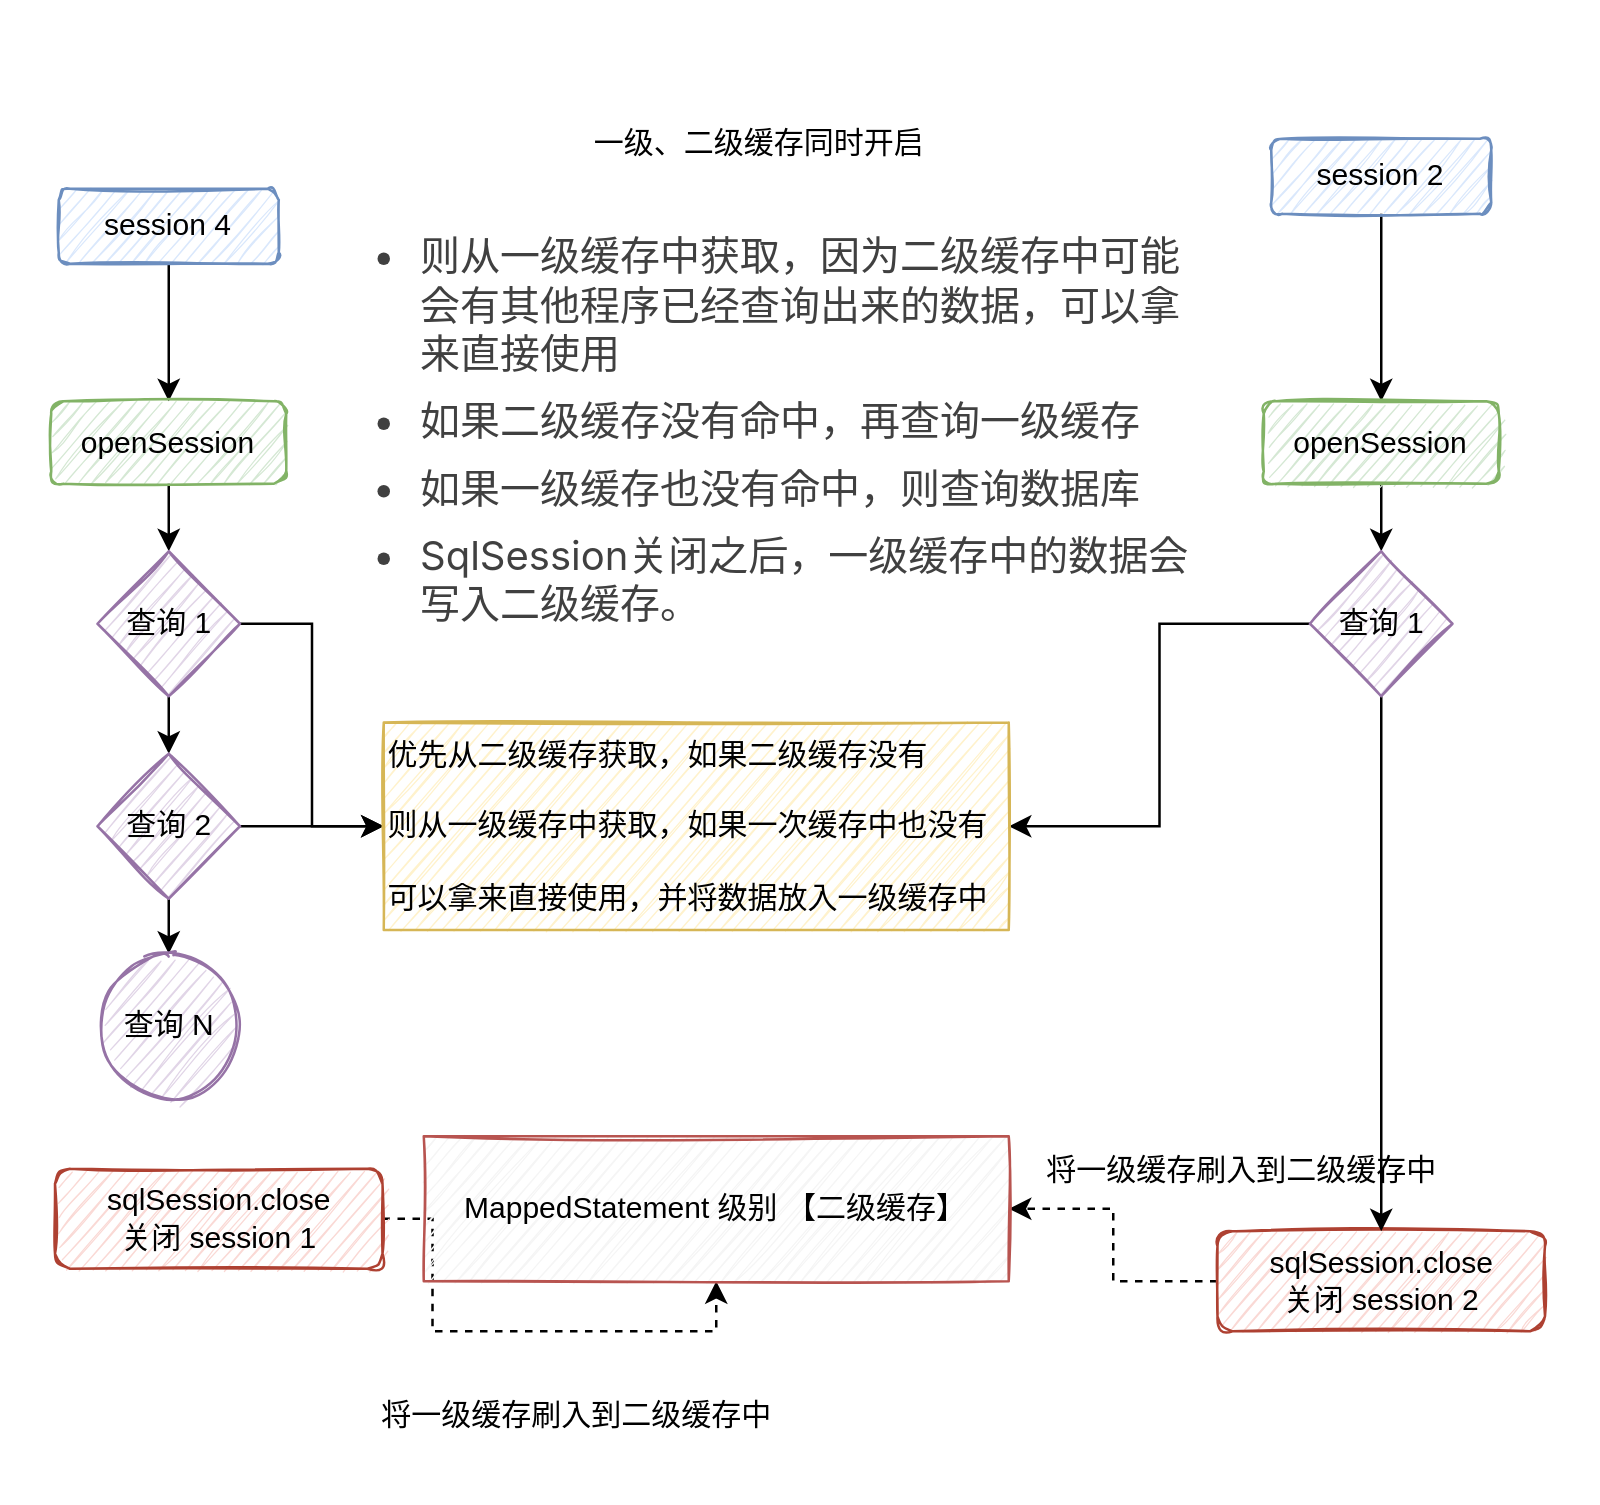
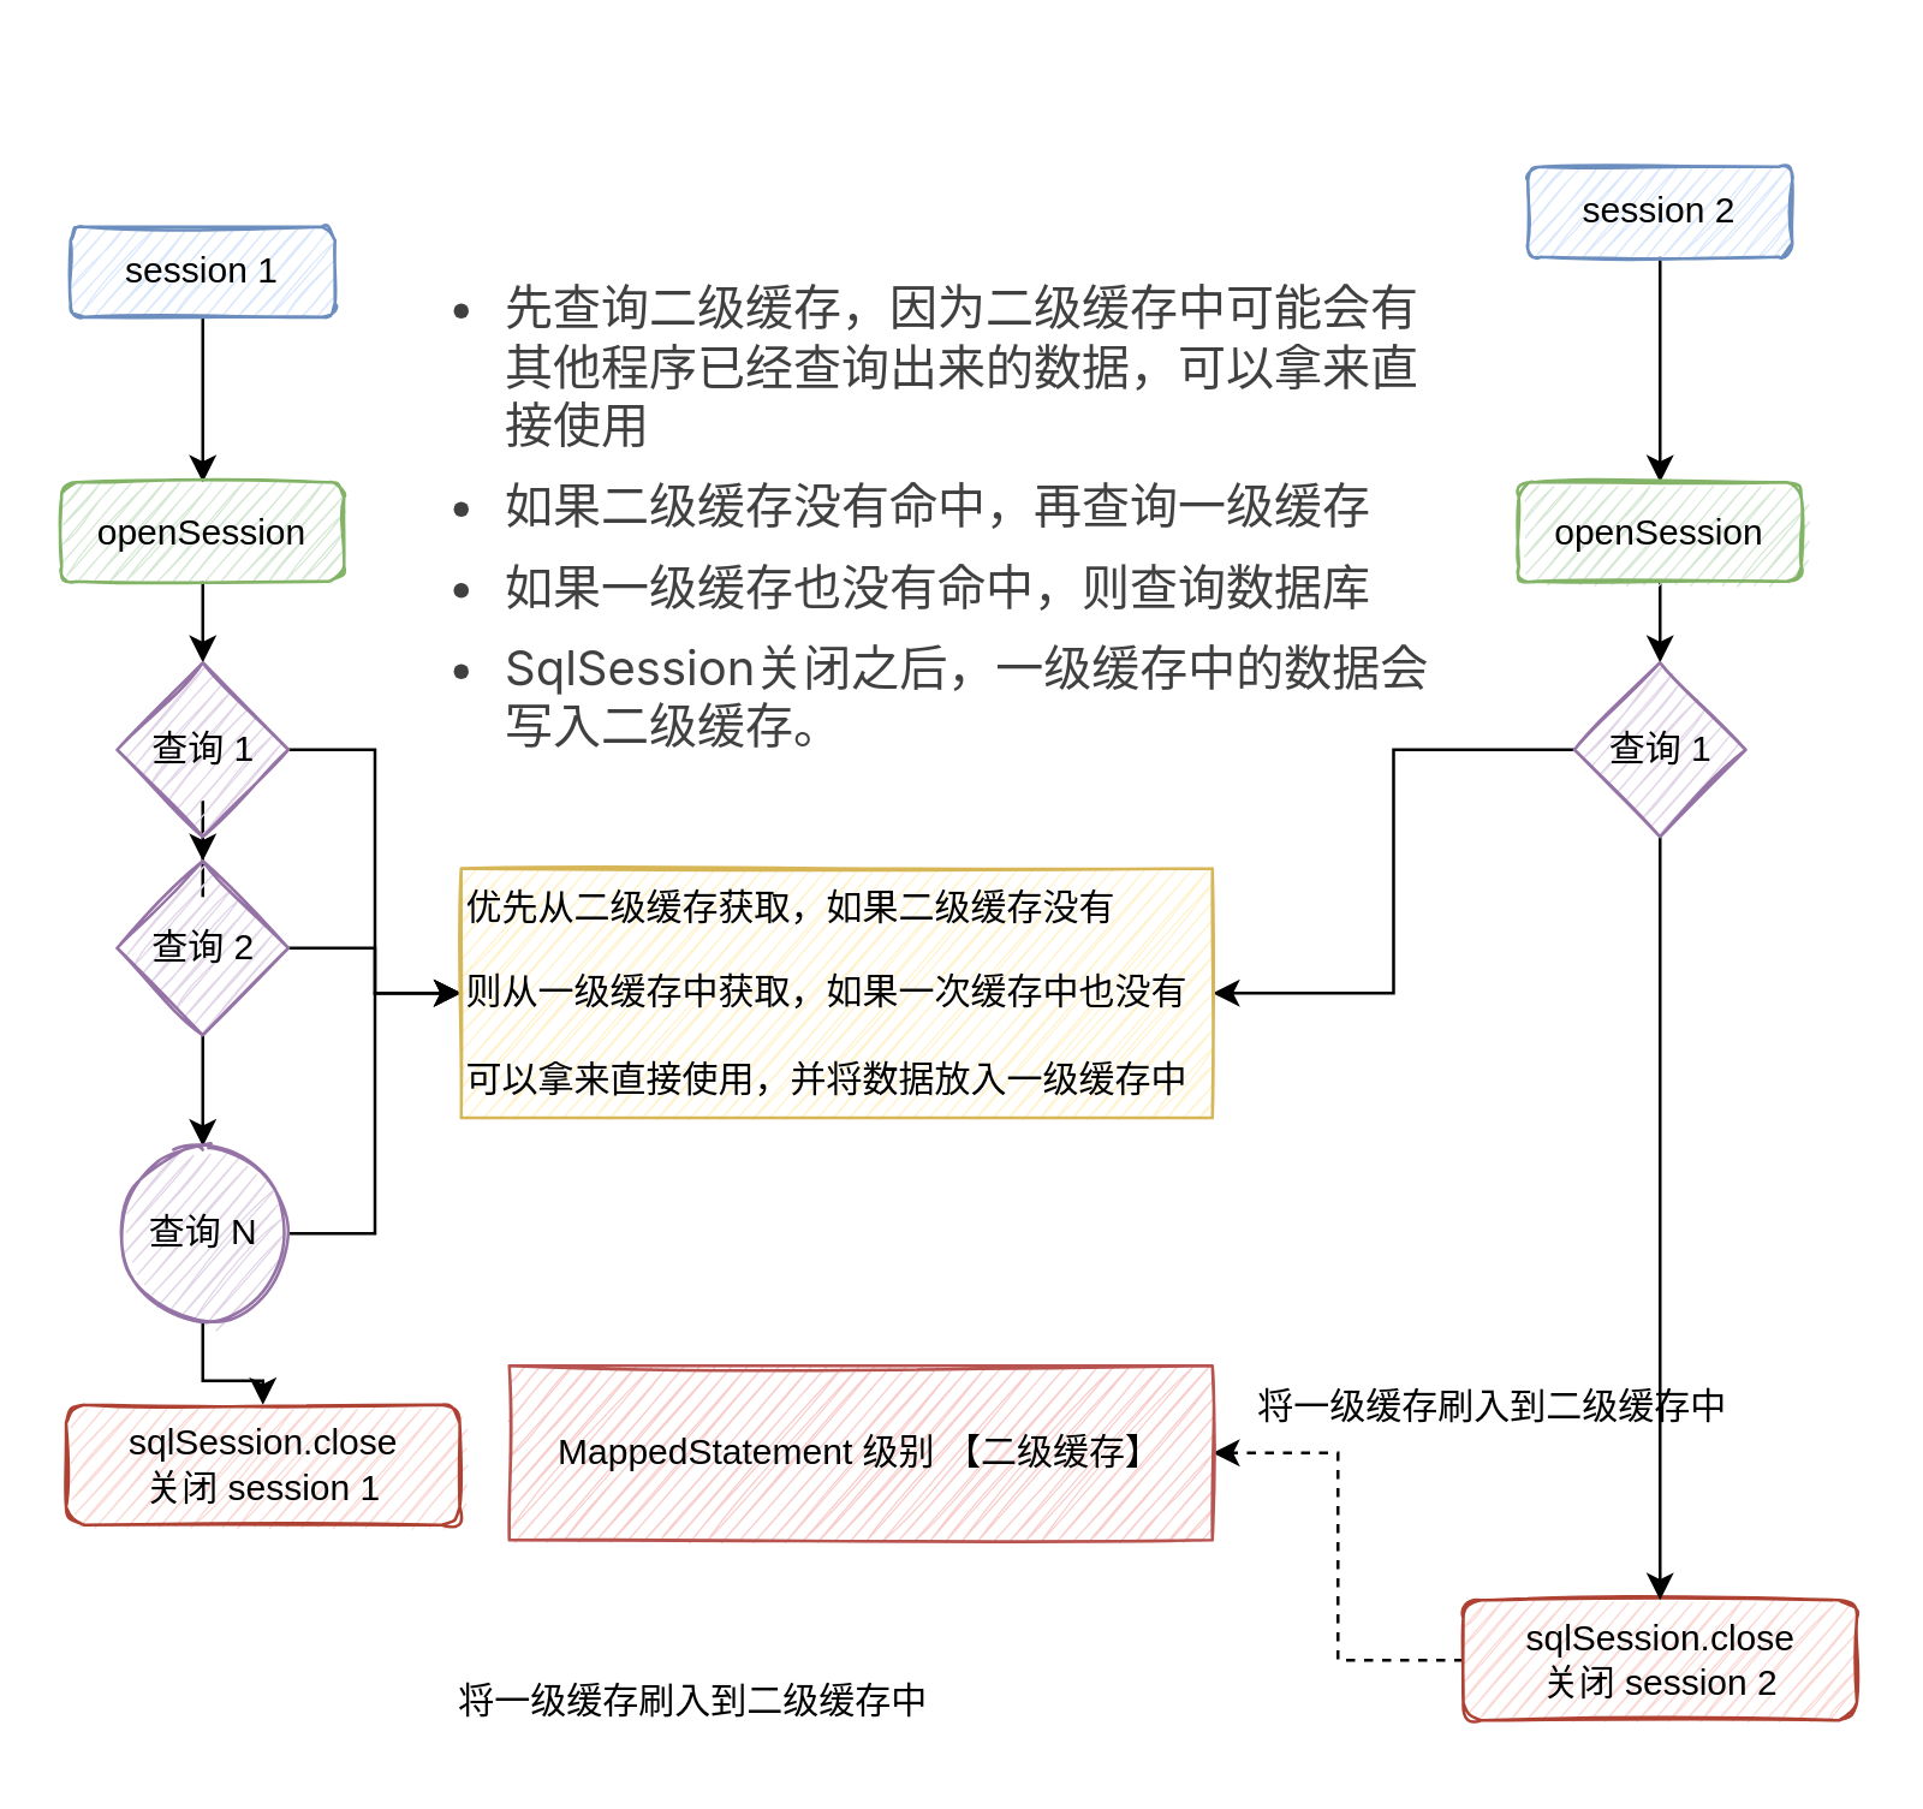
- <mxCell id="27" value="一级、二级缓存同时开启" style="text;html=1;strokeColor=none;fillColor=none;align=center;verticalAlign=middle;whiteSpace=wrap;rounded=0;" vertex="1" parent="1"><mxGeometry x="192" y="47" width="223" height="19" as="geometry" /></mxCell>
- <mxCell id="3" value="session 4" style="rounded=1;whiteSpace=wrap;html=1;fillColor=#dae8fc;strokeColor=#6c8ebf;sketch=1;" vertex="1" parent="1"><mxGeometry x="23" y="75" width="88" height="30" as="geometry" /></mxCell>
+ <mxCell id="3" value="session 1" style="rounded=1;whiteSpace=wrap;html=1;fillColor=#dae8fc;strokeColor=#6c8ebf;sketch=1;" vertex="1" parent="1"><mxGeometry x="23" y="75" width="88" height="30" as="geometry" /></mxCell>
- <mxCell id="19" value="&lt;ul style=&quot;box-sizing: border-box; outline: 0px; margin: 0px 0px 24px; padding: 0px; list-style-position: initial; list-style-image: initial; font-size: 16px; overflow: auto hidden; overflow-wrap: break-word; color: rgba(0, 0, 0, 0.75); font-family: -apple-system, &amp;quot;SF UI Text&amp;quot;, Arial, &amp;quot;PingFang SC&amp;quot;, &amp;quot;Hiragino Sans GB&amp;quot;, &amp;quot;Microsoft YaHei&amp;quot;, &amp;quot;WenQuanYi Micro Hei&amp;quot;, sans-serif; font-variant-ligatures: no-common-ligatures; text-align: start;&quot;&gt;&lt;li style=&quot;box-sizing: border-box; outline: 0px; margin: 8px 0px 0px 32px; padding: 0px; list-style: disc; overflow-wrap: break-word;&quot;&gt;则从一级缓存中获取，因为二级缓存中可能会有其他程序已经查询出来的数据，可以拿来直接使用&lt;/li&gt;&lt;li style=&quot;box-sizing: border-box; outline: 0px; margin: 8px 0px 0px 32px; padding: 0px; list-style: disc; overflow-wrap: break-word;&quot;&gt;如果二级缓存没有命中，再查询一级缓存&lt;/li&gt;&lt;li style=&quot;box-sizing: border-box; outline: 0px; margin: 8px 0px 0px 32px; padding: 0px; list-style: disc; overflow-wrap: break-word;&quot;&gt;如果一级缓存也没有命中，则查询数据库&lt;/li&gt;&lt;li style=&quot;box-sizing: border-box; outline: 0px; margin: 8px 0px 0px 32px; padding: 0px; list-style: disc; overflow-wrap: break-word;&quot;&gt;SqlSession关闭之后，一级缓存中的数据会写入二级缓存。&lt;/li&gt;&lt;/ul&gt;" style="text;html=1;strokeColor=none;fillColor=none;align=center;verticalAlign=middle;whiteSpace=wrap;rounded=0;" vertex="1" parent="1"><mxGeometry x="134.5" y="20" width="352" height="320" as="geometry" /></mxCell>
+ <mxCell id="19" value="&lt;ul style=&quot;box-sizing: border-box; outline: 0px; margin: 0px 0px 24px; padding: 0px; list-style-position: initial; list-style-image: initial; font-size: 16px; overflow: auto hidden; overflow-wrap: break-word; color: rgba(0, 0, 0, 0.75); font-family: -apple-system, &amp;quot;SF UI Text&amp;quot;, Arial, &amp;quot;PingFang SC&amp;quot;, &amp;quot;Hiragino Sans GB&amp;quot;, &amp;quot;Microsoft YaHei&amp;quot;, &amp;quot;WenQuanYi Micro Hei&amp;quot;, sans-serif; font-variant-ligatures: no-common-ligatures; text-align: start;&quot;&gt;&lt;li style=&quot;box-sizing: border-box; outline: 0px; margin: 8px 0px 0px 32px; padding: 0px; list-style: disc; overflow-wrap: break-word;&quot;&gt;先查询二级缓存，因为二级缓存中可能会有其他程序已经查询出来的数据，可以拿来直接使用&lt;/li&gt;&lt;li style=&quot;box-sizing: border-box; outline: 0px; margin: 8px 0px 0px 32px; padding: 0px; list-style: disc; overflow-wrap: break-word;&quot;&gt;如果二级缓存没有命中，再查询一级缓存&lt;/li&gt;&lt;li style=&quot;box-sizing: border-box; outline: 0px; margin: 8px 0px 0px 32px; padding: 0px; list-style: disc; overflow-wrap: break-word;&quot;&gt;如果一级缓存也没有命中，则查询数据库&lt;/li&gt;&lt;li style=&quot;box-sizing: border-box; outline: 0px; margin: 8px 0px 0px 32px; padding: 0px; list-style: disc; overflow-wrap: break-word;&quot;&gt;SqlSession关闭之后，一级缓存中的数据会写入二级缓存。&lt;/li&gt;&lt;/ul&gt;" style="text;html=1;strokeColor=none;fillColor=none;align=center;verticalAlign=middle;whiteSpace=wrap;rounded=0;" vertex="1" parent="1"><mxGeometry x="134.5" y="20" width="352" height="320" as="geometry" /></mxCell>
- <mxCell id="15" value="查询 2" style="rhombus;whiteSpace=wrap;html=1;fillColor=#e1d5e7;strokeColor=#9673a6;sketch=1;rounded=0;" vertex="1" parent="1"><mxGeometry x="38.5" y="301" width="57" height="58" as="geometry" /></mxCell>
+ <mxCell id="15" value="查询 2" style="rhombus;whiteSpace=wrap;html=1;fillColor=#e1d5e7;strokeColor=#9673a6;sketch=1;rounded=0;" vertex="1" parent="1"><mxGeometry x="38.5" y="286" width="57" height="58" as="geometry" /></mxCell>
+ <mxCell id="16" style="edgeStyle=orthogonalEdgeStyle;rounded=0;orthogonalLoop=1;jettySize=auto;html=1;entryX=0;entryY=0.5;entryDx=0;entryDy=0;" edge="1" parent="1" source="18" target="28"><mxGeometry relative="1" as="geometry" /></mxCell>
+ <mxCell id="17" style="edgeStyle=orthogonalEdgeStyle;rounded=0;orthogonalLoop=1;jettySize=auto;html=1;" edge="1" parent="1" source="18" target="21"><mxGeometry relative="1" as="geometry" /></mxCell>
- <mxCell id="29" value="MappedStatement 级别 【二级缓存】" style="rounded=0;whiteSpace=wrap;html=1;sketch=1;align=center;fillColor=#f5f5f5;strokeColor=#b85450;" vertex="1" parent="1"><mxGeometry x="169" y="454" width="234" height="58" as="geometry" /></mxCell>
+ <mxCell id="29" value="MappedStatement 级别 【二级缓存】" style="rounded=0;whiteSpace=wrap;html=1;sketch=1;align=center;fillColor=#f8cecc;strokeColor=#b85450;" vertex="1" parent="1"><mxGeometry x="169" y="454" width="234" height="58" as="geometry" /></mxCell>
- <mxCell id="23" value="sqlSession.close&lt;br&gt;关闭 session 2" style="rounded=1;whiteSpace=wrap;html=1;fillColor=#fad9d5;strokeColor=#ae4132;sketch=1;" vertex="1" parent="1"><mxGeometry x="486.5" y="492" width="131" height="40" as="geometry" /></mxCell>
+ <mxCell id="23" value="sqlSession.close&lt;br&gt;关闭 session 2" style="rounded=1;whiteSpace=wrap;html=1;fillColor=#fad9d5;strokeColor=#ae4132;sketch=1;" vertex="1" parent="1"><mxGeometry x="486.5" y="532" width="131" height="40" as="geometry" /></mxCell>
- <mxCell id="20" style="edgeStyle=orthogonalEdgeStyle;rounded=0;orthogonalLoop=1;jettySize=auto;html=1;entryX=0.5;entryY=1;entryDx=0;entryDy=0;dashed=1;" edge="1" parent="1" source="21" target="29"><mxGeometry relative="1" as="geometry" /></mxCell>
